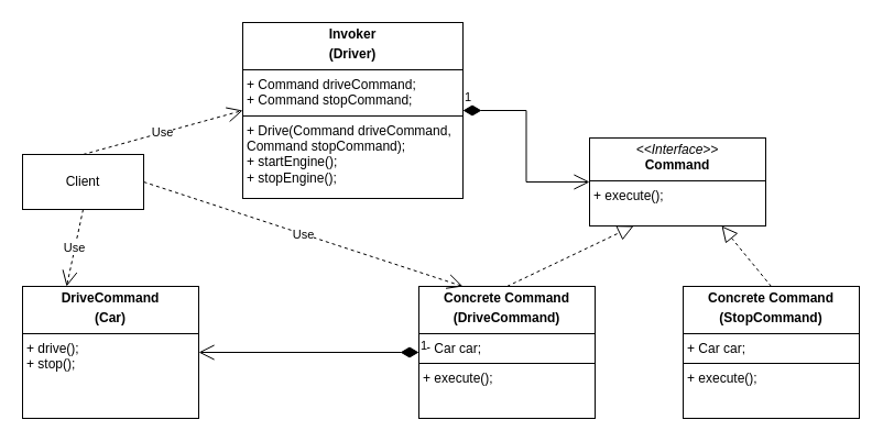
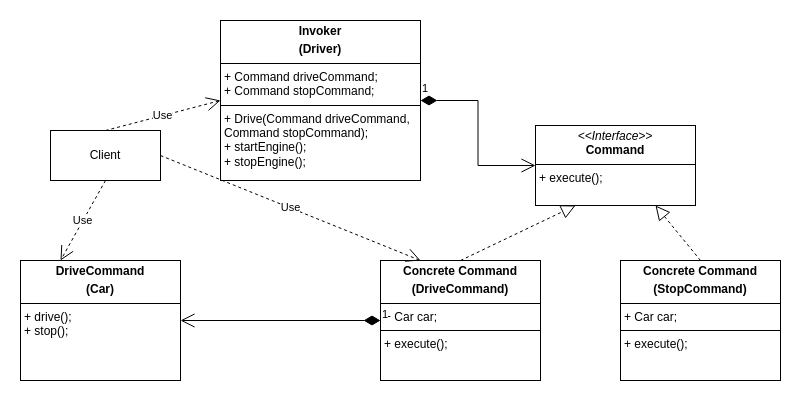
- <mxCell id="3" value="Client" style="html=1;whiteSpace=wrap;" parent="1" vertex="1"><mxGeometry x="20" y="140" width="110" height="50" as="geometry" /></mxCell>
+ <mxCell id="3" value="Client" style="html=1;whiteSpace=wrap;" parent="1" vertex="1"><mxGeometry x="50" y="130" width="110" height="50" as="geometry" /></mxCell>
